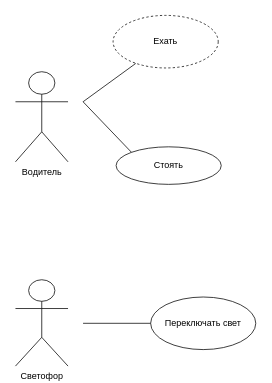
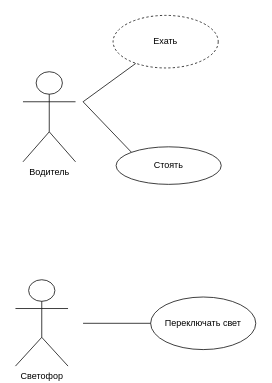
- <mxCell id="2" value="Водитель" style="shape=umlActor;verticalLabelPosition=bottom;verticalAlign=top;html=1;" vertex="1" parent="1"><mxGeometry x="20" y="95" width="70" height="120" as="geometry" /></mxCell>
+ <mxCell id="2" value="Водитель" style="shape=umlActor;verticalLabelPosition=bottom;verticalAlign=top;html=1;" vertex="1" parent="1"><mxGeometry x="30" y="95" width="70" height="120" as="geometry" /></mxCell>
